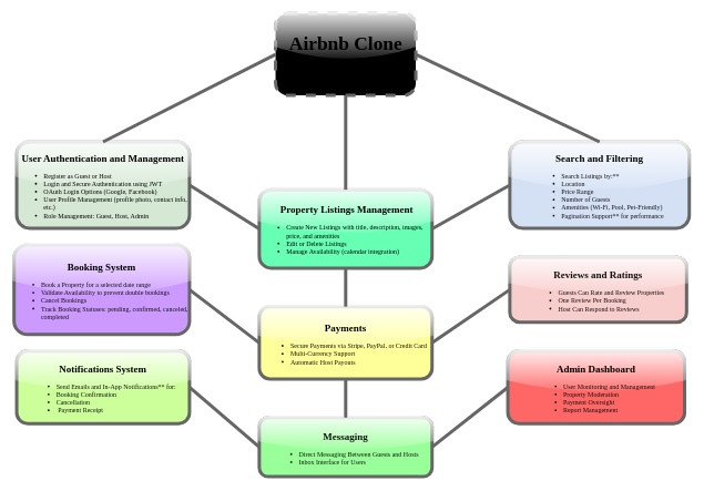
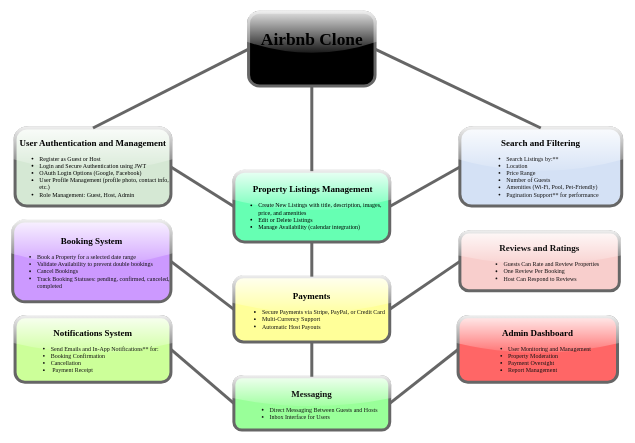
- <mxCell id="2" value="&lt;h1&gt;&lt;font style=&quot;color: light-dark(rgb(0, 0, 0), rgb(0, 0, 0)); font-size: 29px;&quot;&gt;Airbnb Clone Backend&lt;/font&gt;&lt;/h1&gt;" style="rounded=1;whiteSpace=wrap;html=1;fillColor=light-dark(#FFFFFF,#F8CECC);fontColor=#333333;strokeColor=light-dark(#666666,#7EA6E0);glass=1;gradientColor=#7EA6E0;strokeWidth=5;fontFamily=Garamond;fontSize=10;dashed=1;" parent="1" vertex="1"><mxGeometry x="413.5" y="20" width="211" height="123" as="geometry" /></mxCell>
+ <mxCell id="2" value="&lt;h1&gt;&lt;font style=&quot;color: light-dark(rgb(0, 0, 0), rgb(0, 0, 0)); font-size: 29px;&quot;&gt;Airbnb Clone Backend&lt;/font&gt;&lt;/h1&gt;" style="rounded=1;whiteSpace=wrap;html=1;fillColor=light-dark(#FFFFFF,#F8CECC);fontColor=#333333;strokeColor=light-dark(#666666,#7EA6E0);glass=1;gradientColor=#7EA6E0;strokeWidth=5;fontFamily=Garamond;fontSize=10;" parent="1" vertex="1"><mxGeometry x="413.5" y="20" width="211" height="123" as="geometry" /></mxCell>
